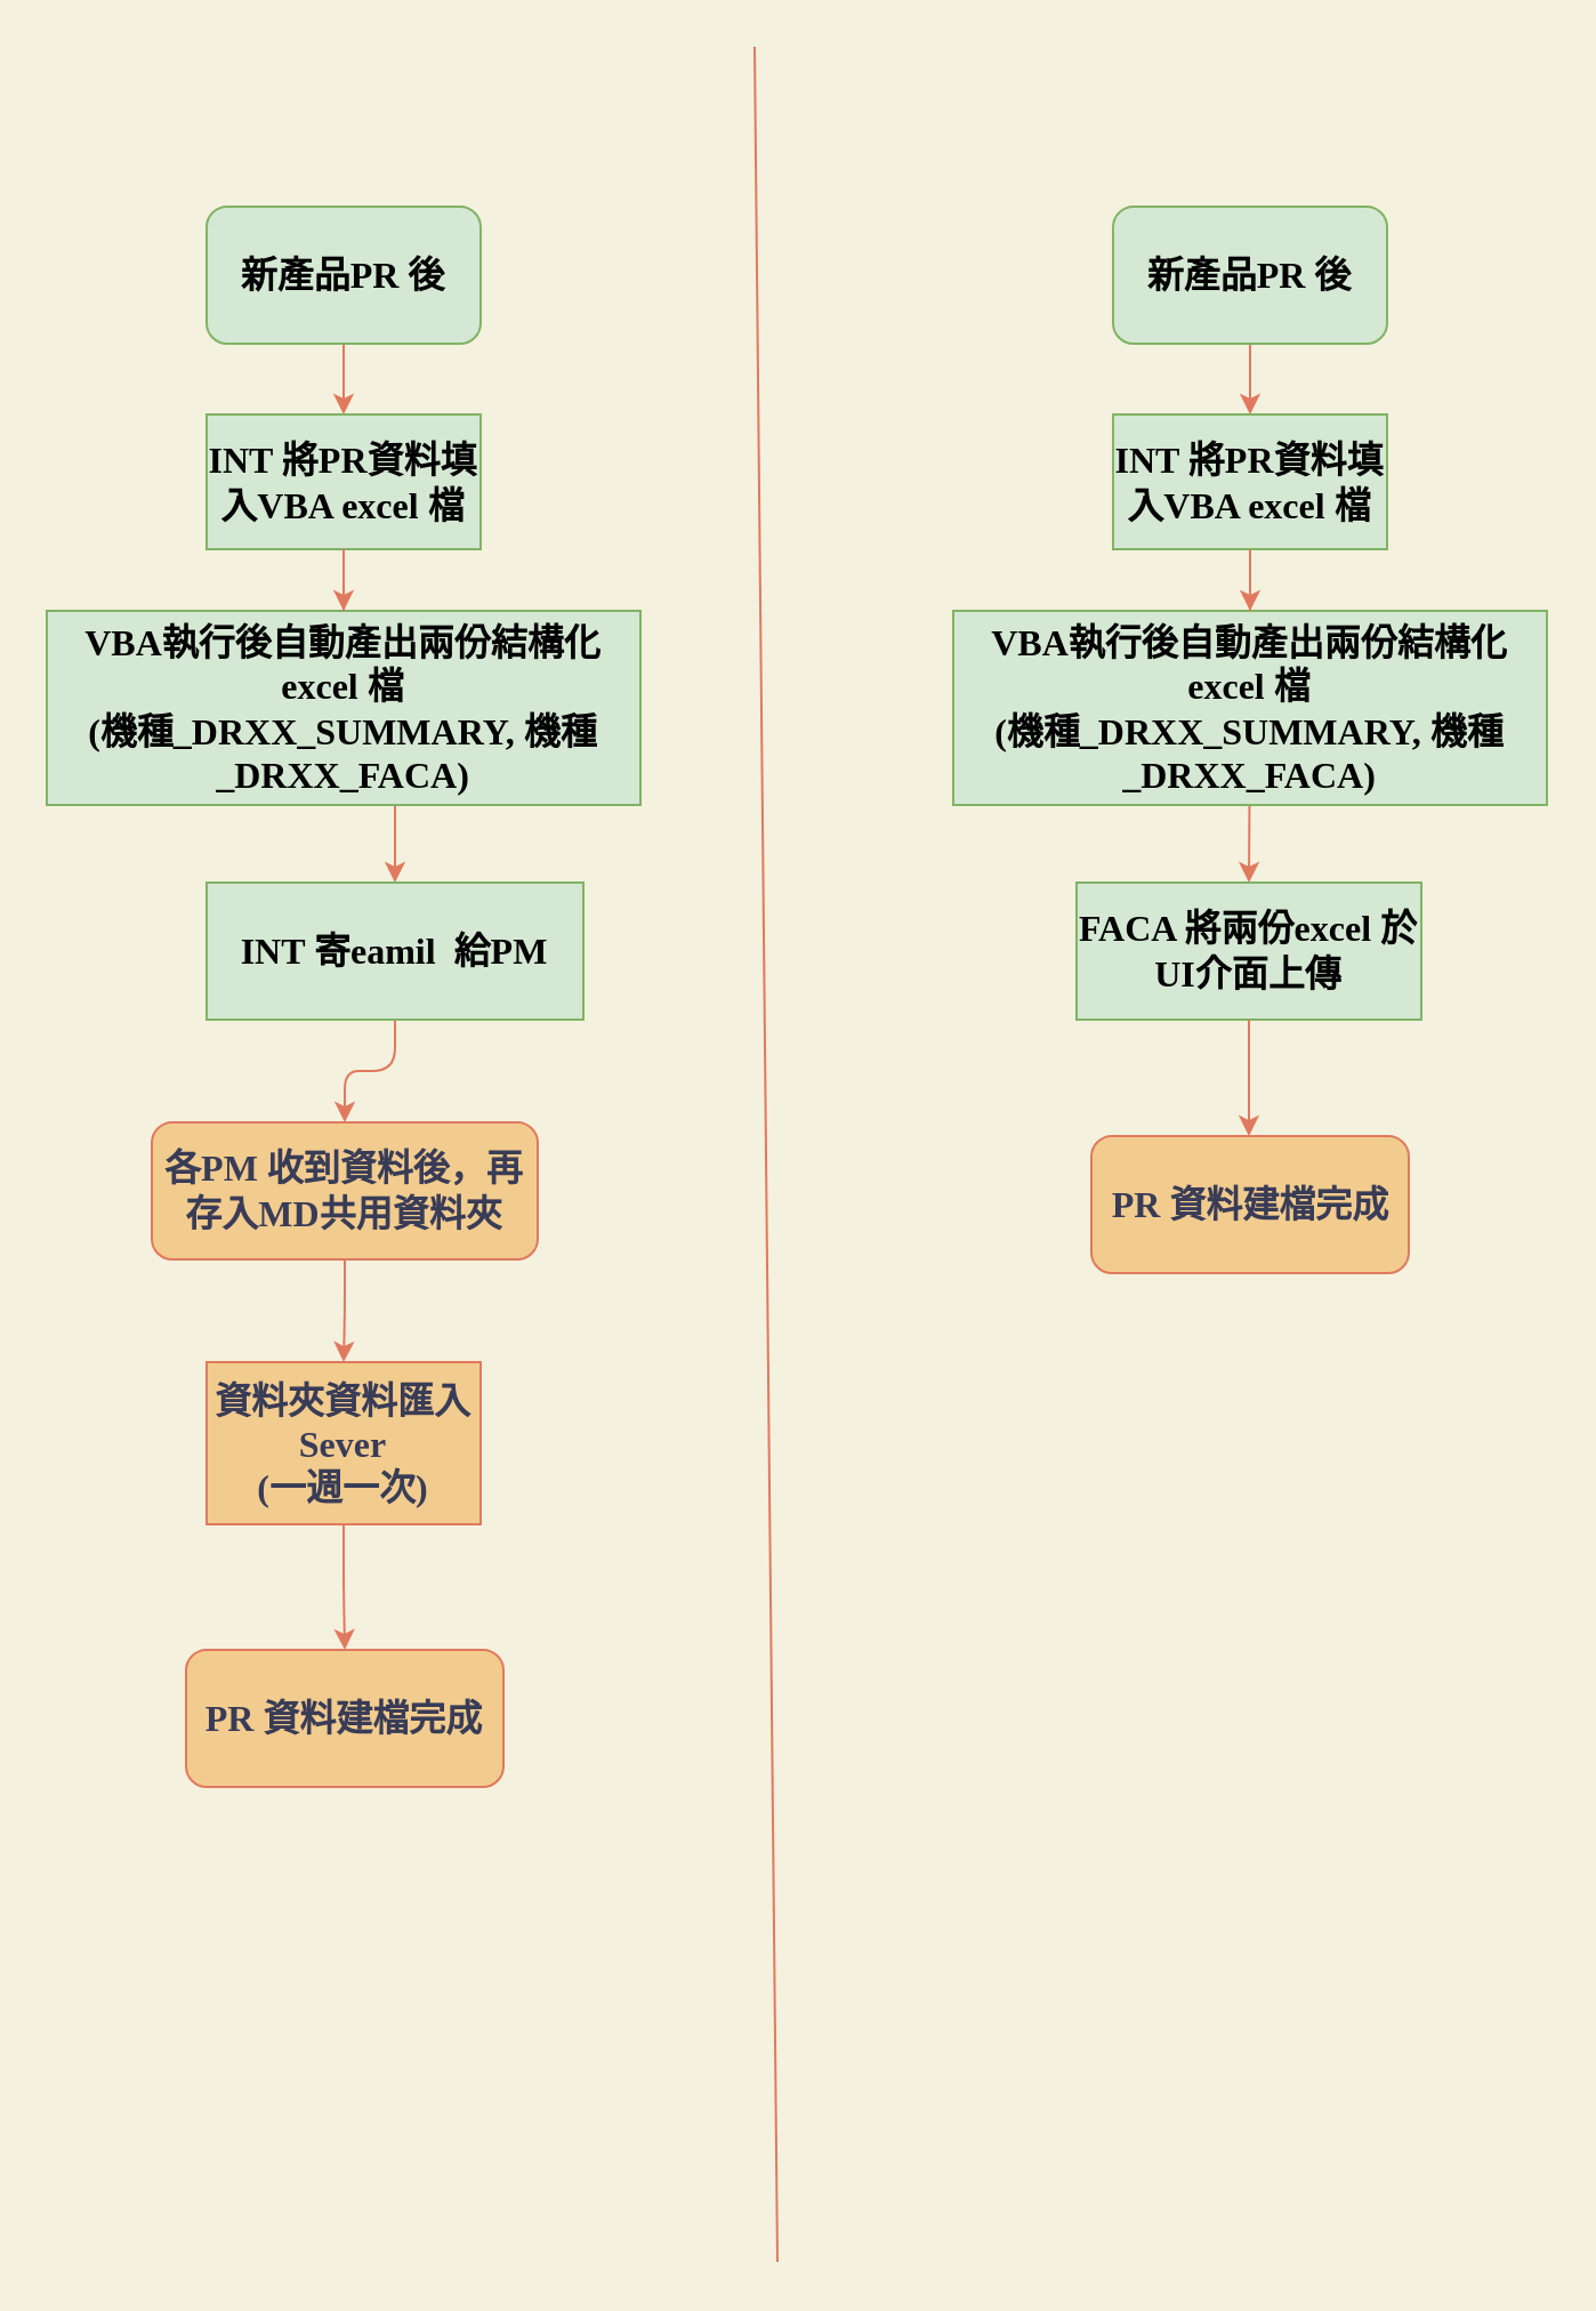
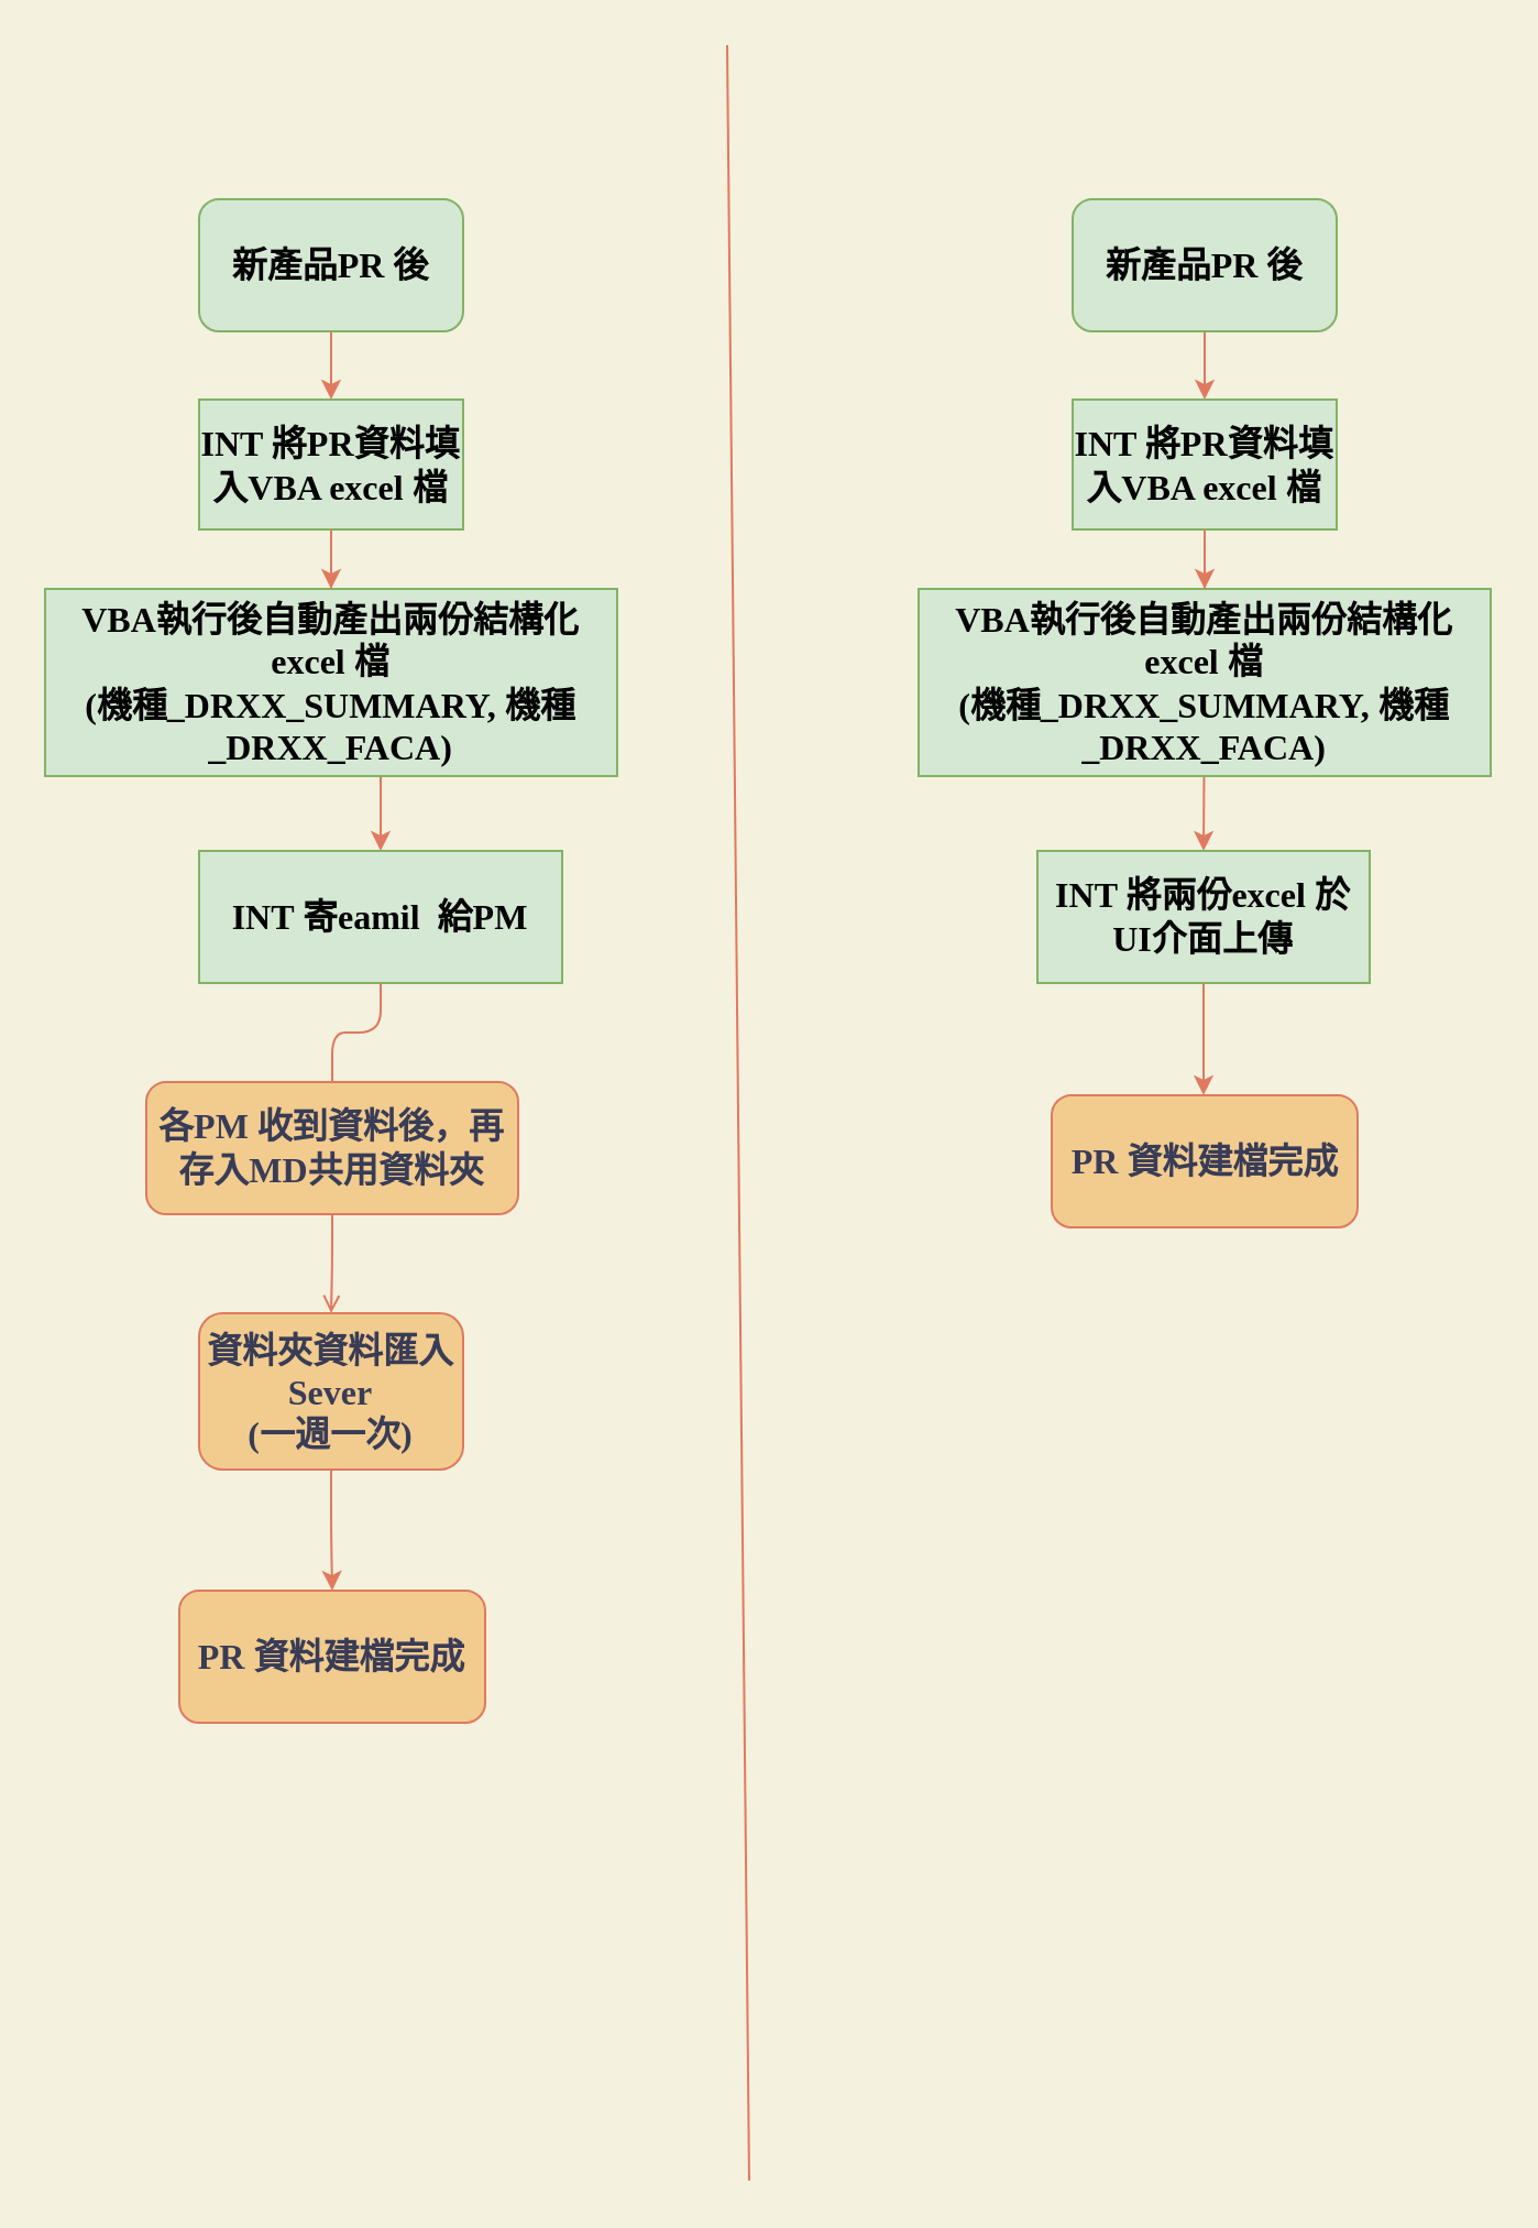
- <mxCell id="22" value="FACA 將兩份excel 於UI介面上傳" style="whiteSpace=wrap;html=1;rounded=0;fillColor=#d5e8d4;strokeColor=#82b366;fontSize=16;fontStyle=1;fontFamily=Comic Sans MS;" vertex="1" parent="1"><mxGeometry x="471" y="386" width="151" height="60" as="geometry" /></mxCell>
+ <mxCell id="22" value="INT 將兩份excel 於UI介面上傳" style="whiteSpace=wrap;html=1;rounded=0;fillColor=#d5e8d4;strokeColor=#82b366;fontSize=16;fontStyle=1;fontFamily=Comic Sans MS;" vertex="1" parent="1"><mxGeometry x="471" y="386" width="151" height="60" as="geometry" /></mxCell>
- <mxCell id="7" value="" style="edgeStyle=orthogonalEdgeStyle;curved=0;rounded=1;sketch=0;orthogonalLoop=1;jettySize=auto;html=1;fontColor=#393C56;strokeColor=#E07A5F;fillColor=#F2CC8F;fontFamily=Comic Sans MS;" edge="1" parent="1" source="8" target="13"><mxGeometry relative="1" as="geometry" /></mxCell>
+ <mxCell id="7" value="" style="edgeStyle=orthogonalEdgeStyle;curved=0;rounded=1;sketch=0;orthogonalLoop=1;jettySize=auto;html=1;fontColor=#393C56;strokeColor=#E07A5F;fillColor=#F2CC8F;fontFamily=Comic Sans MS;endArrow=none;" edge="1" parent="1" source="8" target="13"><mxGeometry relative="1" as="geometry" /></mxCell>
- <mxCell id="12" value="" style="edgeStyle=orthogonalEdgeStyle;curved=0;rounded=1;sketch=0;orthogonalLoop=1;jettySize=auto;html=1;fontColor=#393C56;strokeColor=#E07A5F;fillColor=#F2CC8F;fontFamily=Comic Sans MS;" edge="1" parent="1" source="13" target="15"><mxGeometry relative="1" as="geometry" /></mxCell>
+ <mxCell id="12" value="" style="edgeStyle=orthogonalEdgeStyle;curved=0;rounded=1;sketch=0;orthogonalLoop=1;jettySize=auto;html=1;fontColor=#393C56;strokeColor=#E07A5F;fillColor=#F2CC8F;fontFamily=Comic Sans MS;endArrow=open;" edge="1" parent="1" source="13" target="15"><mxGeometry relative="1" as="geometry" /></mxCell>
- <mxCell id="15" value="資料夾資料匯入Sever&lt;br&gt;(一週一次)" style="whiteSpace=wrap;html=1;rounded=0;fontSize=16;fontColor=#393C56;fontStyle=1;strokeColor=#E07A5F;fillColor=#F2CC8F;fontFamily=Comic Sans MS;" vertex="1" parent="1"><mxGeometry x="90" y="596" width="120" height="71" as="geometry" /></mxCell>
+ <mxCell id="15" value="資料夾資料匯入Sever&lt;br&gt;(一週一次)" style="whiteSpace=wrap;html=1;fontSize=16;fontColor=#393C56;fontStyle=1;strokeColor=#E07A5F;fillColor=#F2CC8F;fontFamily=Comic Sans MS;rounded=1;" vertex="1" parent="1"><mxGeometry x="90" y="596" width="120" height="71" as="geometry" /></mxCell>
